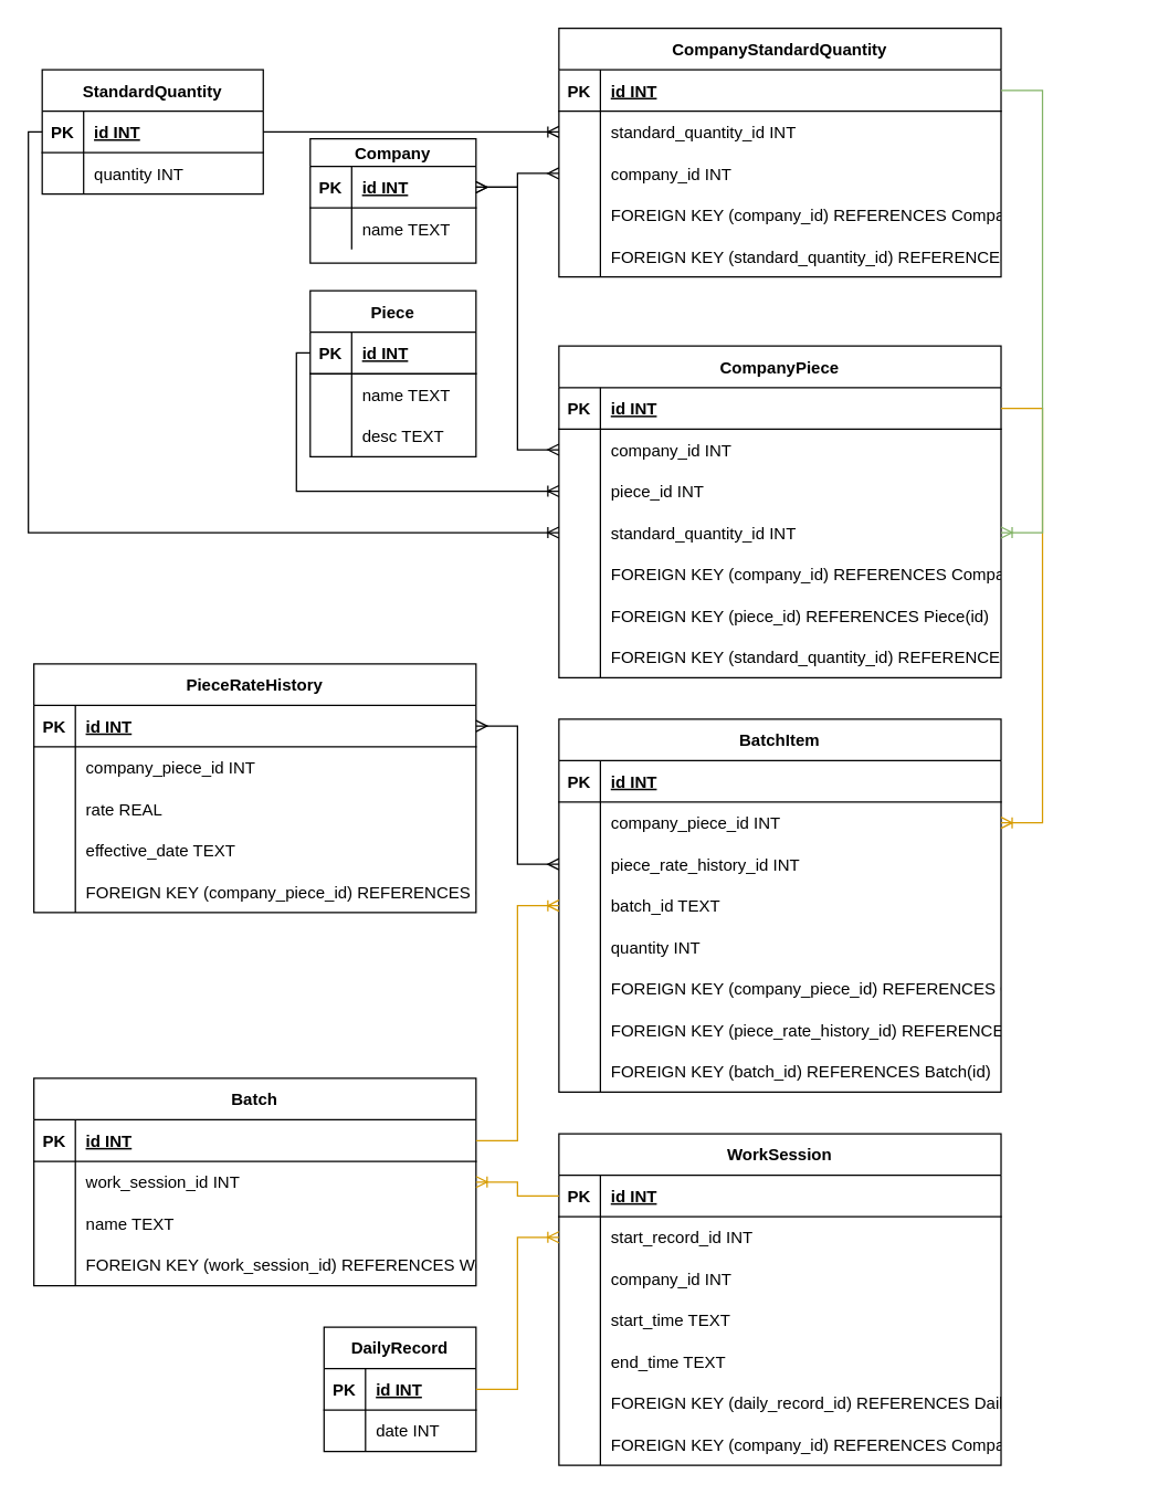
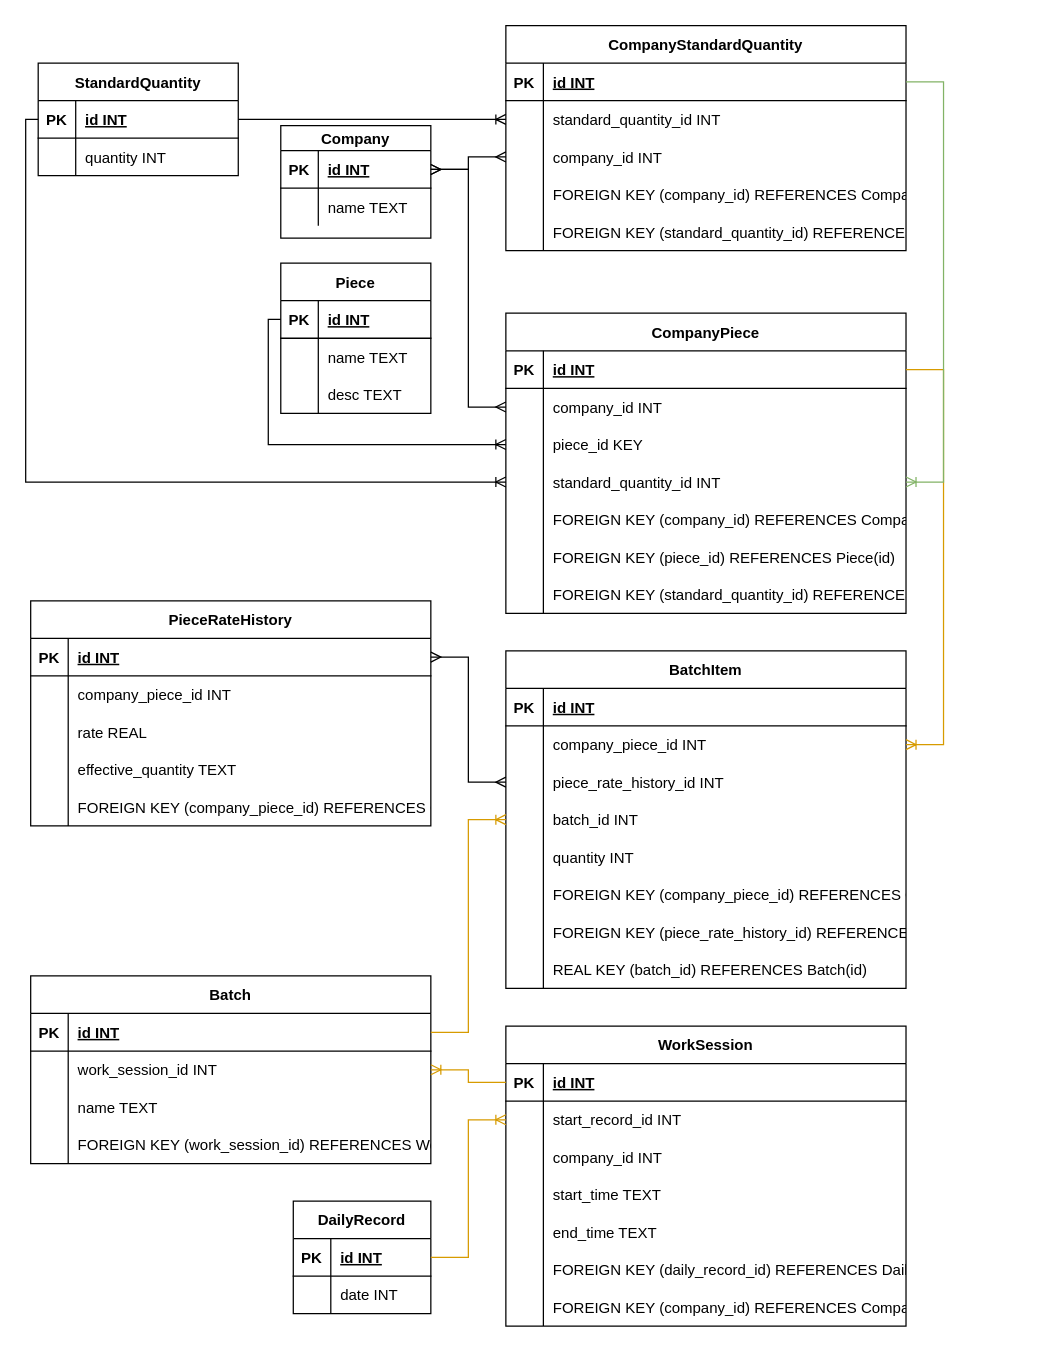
- <mxCell id="51" value="piece_id INT" style="shape=partialRectangle;overflow=hidden;connectable=0;fillColor=none;align=left;strokeColor=inherit;top=0;left=0;bottom=0;right=0;spacingLeft=6;" parent="49" vertex="1"><mxGeometry x="30" width="290" height="30" as="geometry"><mxRectangle width="290" height="30" as="alternateBounds" /></mxGeometry></mxCell>
+ <mxCell id="51" value="piece_id KEY" style="shape=partialRectangle;overflow=hidden;connectable=0;fillColor=none;align=left;strokeColor=inherit;top=0;left=0;bottom=0;right=0;spacingLeft=6;" parent="49" vertex="1"><mxGeometry x="30" width="290" height="30" as="geometry"><mxRectangle width="290" height="30" as="alternateBounds" /></mxGeometry></mxCell>
- <mxCell id="76" value="effective_date TEXT" style="shape=partialRectangle;overflow=hidden;connectable=0;fillColor=none;align=left;strokeColor=inherit;top=0;left=0;bottom=0;right=0;spacingLeft=6;" parent="74" vertex="1"><mxGeometry x="30" width="290" height="30" as="geometry"><mxRectangle width="290" height="30" as="alternateBounds" /></mxGeometry></mxCell>
+ <mxCell id="76" value="effective_quantity TEXT" style="shape=partialRectangle;overflow=hidden;connectable=0;fillColor=none;align=left;strokeColor=inherit;top=0;left=0;bottom=0;right=0;spacingLeft=6;" parent="74" vertex="1"><mxGeometry x="30" width="290" height="30" as="geometry"><mxRectangle width="290" height="30" as="alternateBounds" /></mxGeometry></mxCell>
- <mxCell id="92" value="batch_id TEXT" style="shape=partialRectangle;overflow=hidden;connectable=0;fillColor=none;align=left;strokeColor=inherit;top=0;left=0;bottom=0;right=0;spacingLeft=6;" parent="90" vertex="1"><mxGeometry x="30" width="290" height="30" as="geometry"><mxRectangle width="290" height="30" as="alternateBounds" /></mxGeometry></mxCell>
+ <mxCell id="92" value="batch_id INT" style="shape=partialRectangle;overflow=hidden;connectable=0;fillColor=none;align=left;strokeColor=inherit;top=0;left=0;bottom=0;right=0;spacingLeft=6;" parent="90" vertex="1"><mxGeometry x="30" width="290" height="30" as="geometry"><mxRectangle width="290" height="30" as="alternateBounds" /></mxGeometry></mxCell>
- <mxCell id="104" value="FOREIGN KEY (batch_id) REFERENCES Batch(id)" style="shape=partialRectangle;overflow=hidden;connectable=0;fillColor=none;align=left;strokeColor=inherit;top=0;left=0;bottom=0;right=0;spacingLeft=6;" parent="102" vertex="1"><mxGeometry x="30" width="290" height="30" as="geometry"><mxRectangle width="290" height="30" as="alternateBounds" /></mxGeometry></mxCell>
+ <mxCell id="104" value="REAL KEY (batch_id) REFERENCES Batch(id)" style="shape=partialRectangle;overflow=hidden;connectable=0;fillColor=none;align=left;strokeColor=inherit;top=0;left=0;bottom=0;right=0;spacingLeft=6;" parent="102" vertex="1"><mxGeometry x="30" width="290" height="30" as="geometry"><mxRectangle width="290" height="30" as="alternateBounds" /></mxGeometry></mxCell>
